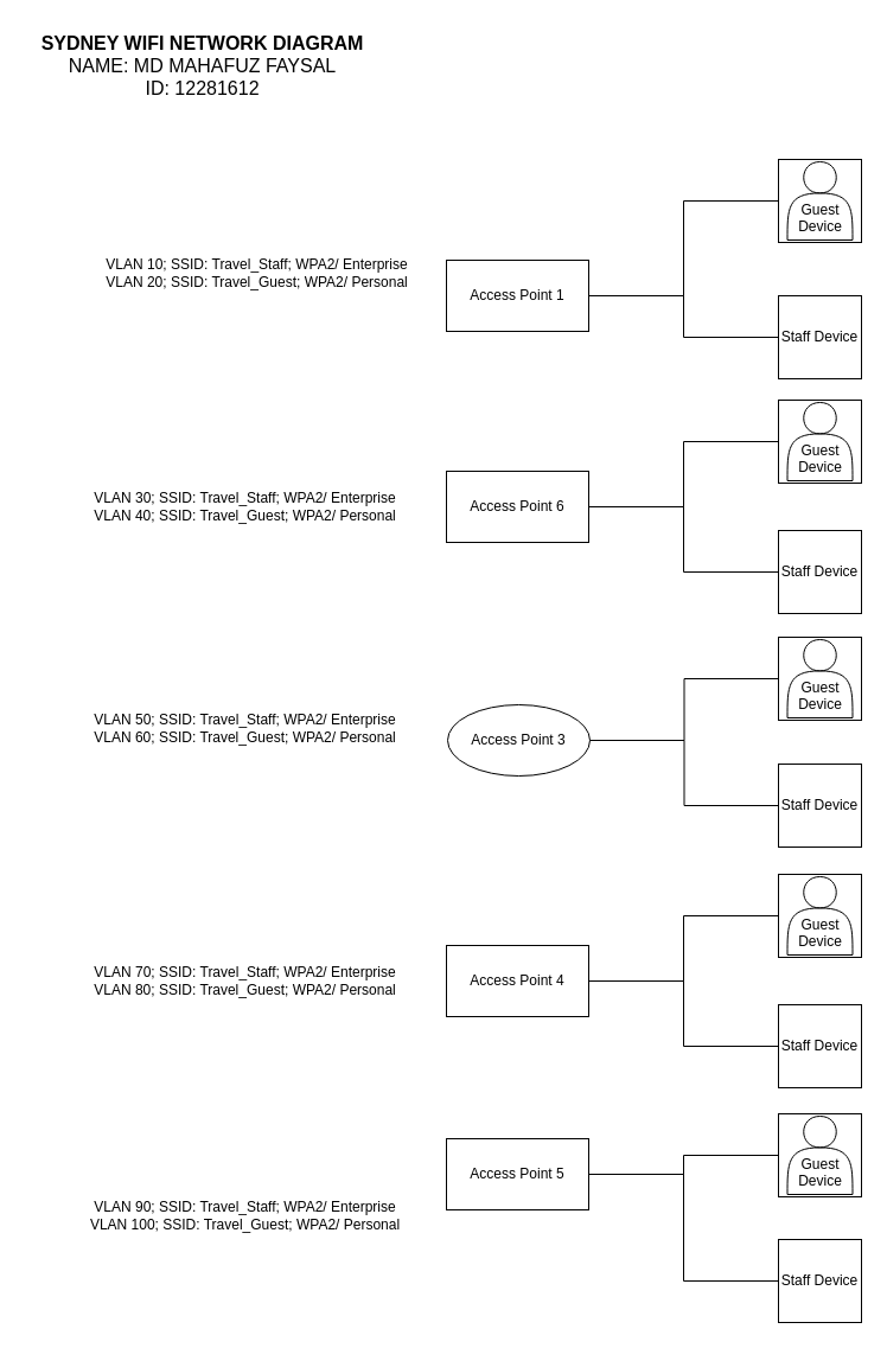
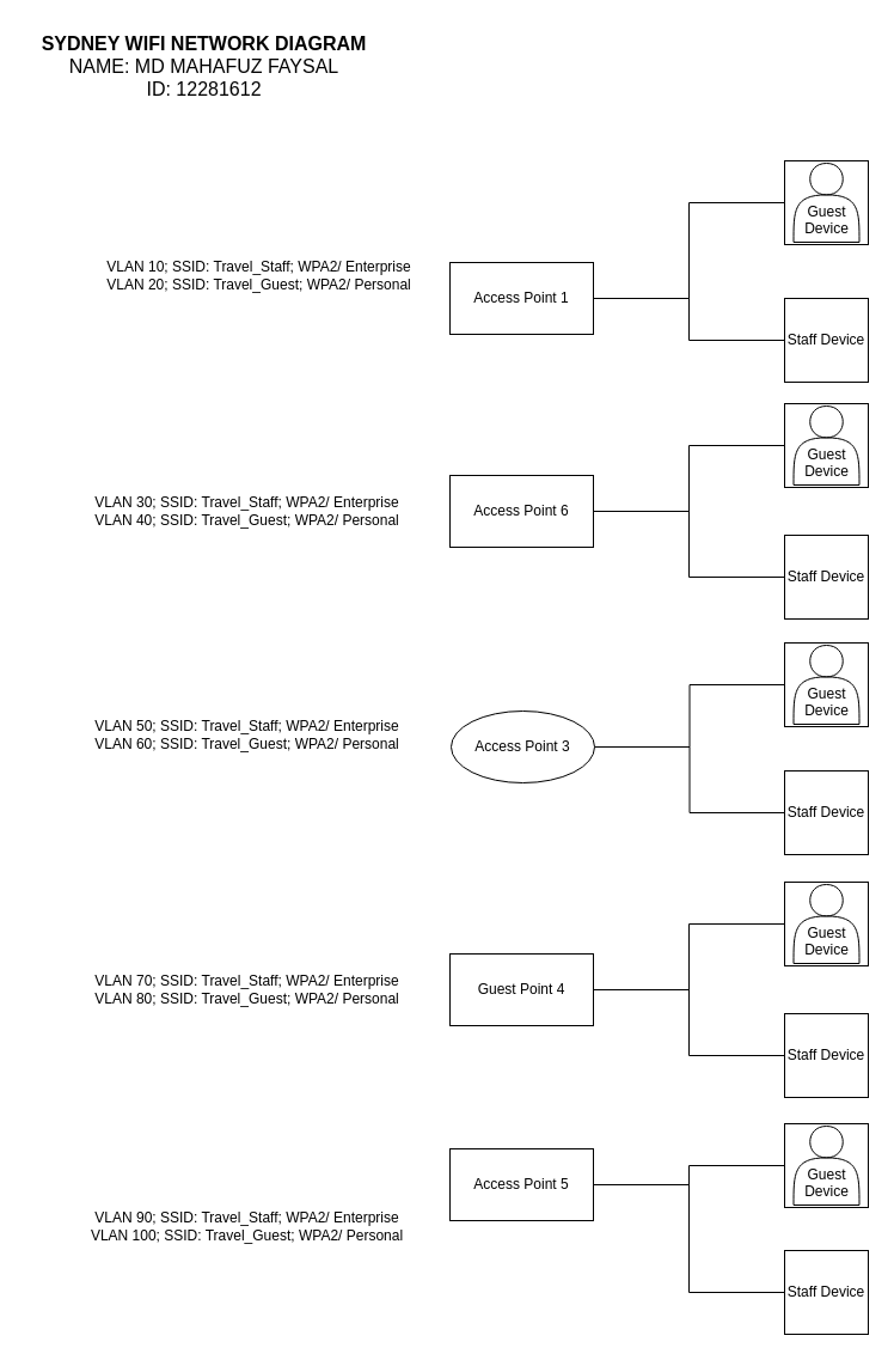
- <mxCell id="22" value="Access Point 4" style="rounded=0;whiteSpace=wrap;html=1;" parent="1" vertex="1"><mxGeometry x="376" y="797" width="120" height="60" as="geometry" /></mxCell>
+ <mxCell id="22" value="Guest Point 4" style="rounded=0;whiteSpace=wrap;html=1;" parent="1" vertex="1"><mxGeometry x="376" y="797" width="120" height="60" as="geometry" /></mxCell>
